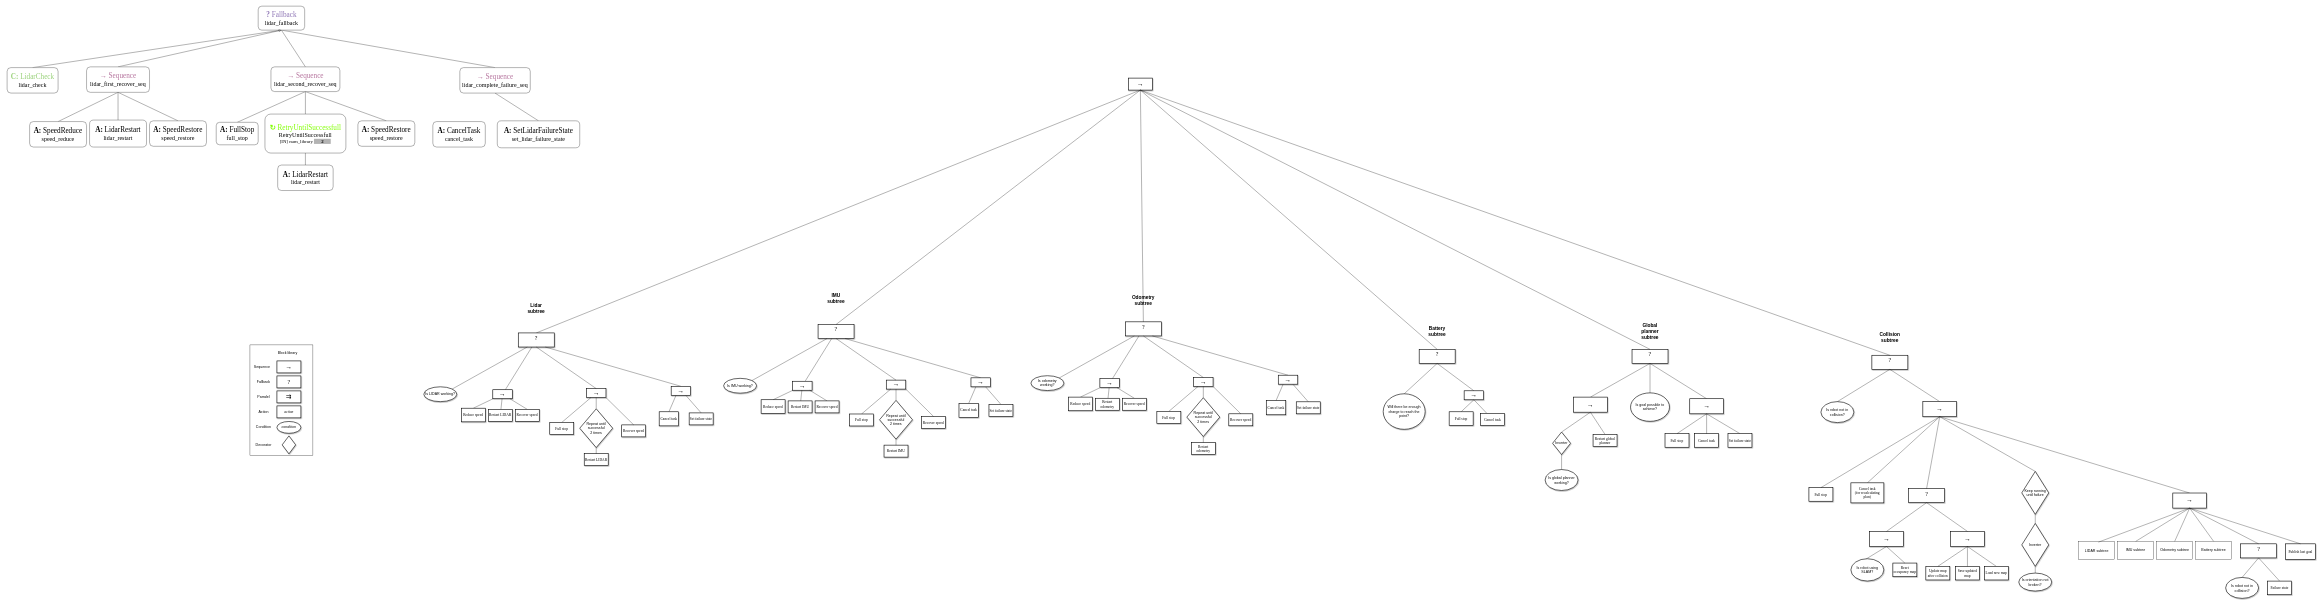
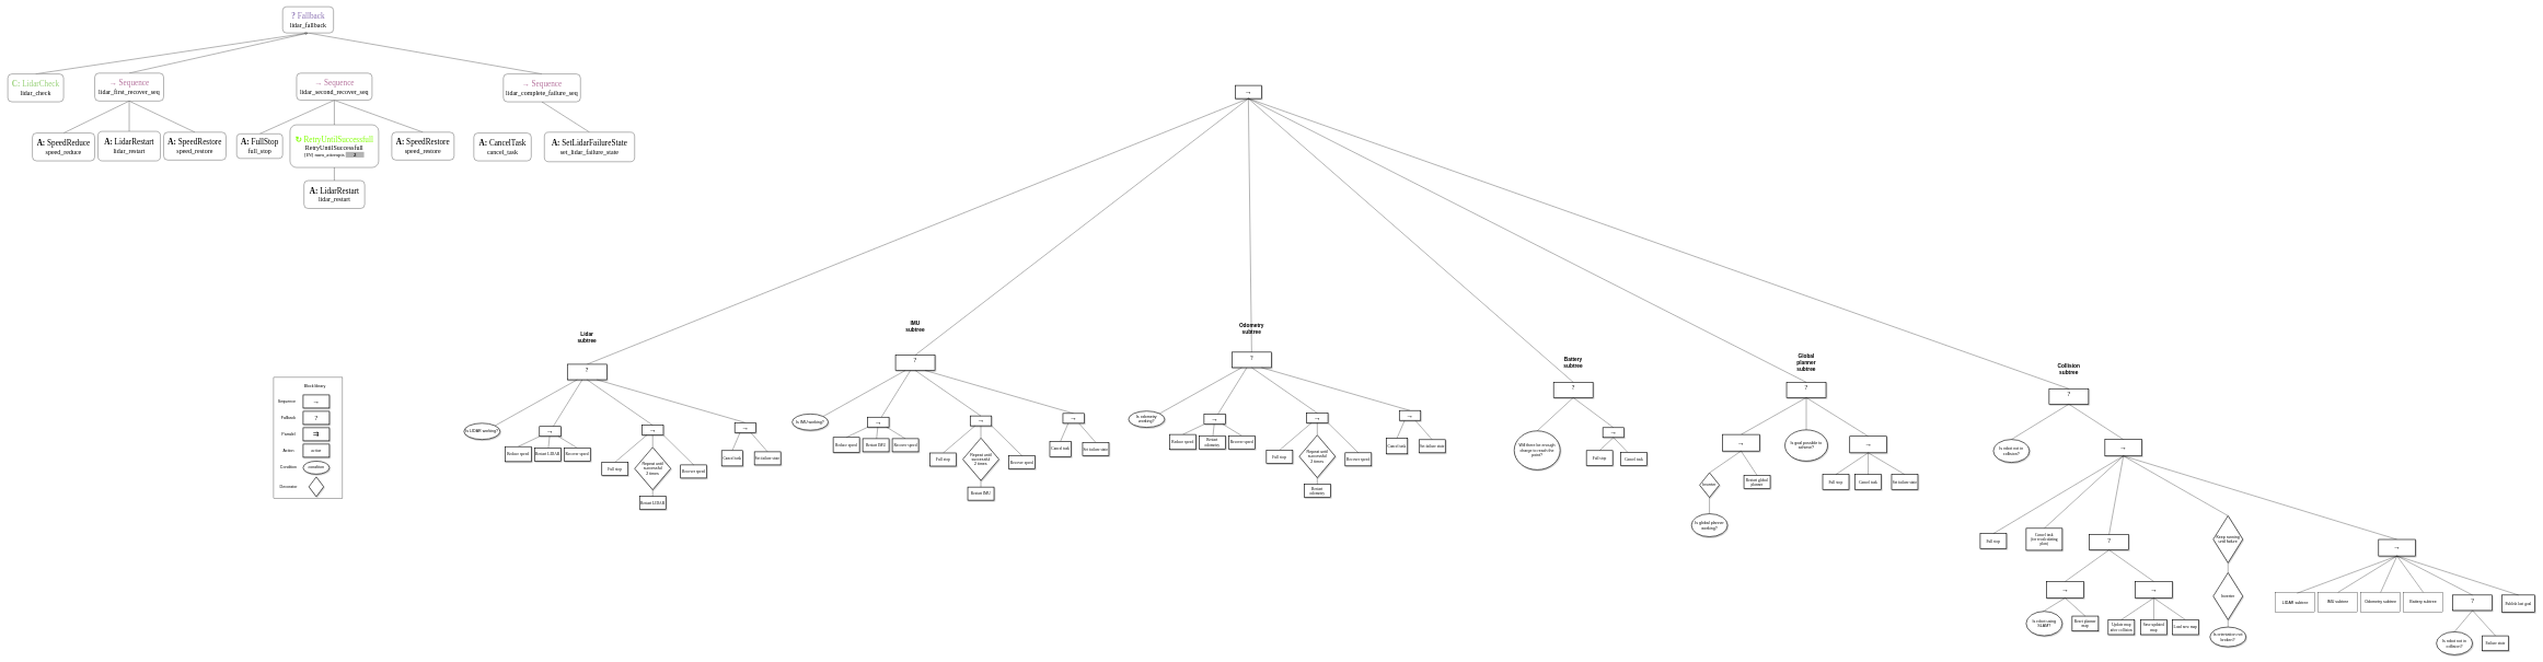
- <mxCell id="197" style="rounded=0;orthogonalLoop=1;jettySize=auto;html=1;exitX=0.5;exitY=1;exitDx=0;exitDy=0;entryX=0.5;entryY=0;entryDx=0;entryDy=0;endArrow=none;endFill=0;curved=0;flowAnimation=0;" edge="1" parent="1" source="200" target="209"><mxGeometry relative="1" as="geometry" /></mxCell>
- <mxCell id="218" value="&lt;font style=&quot;font-size: 24px;&quot; color=&quot;#80ff00&quot;&gt;&lt;font style=&quot;font-size: 24px;&quot;&gt;&lt;font style=&quot;font-size: 24px;&quot;&gt;&lt;font style=&quot;font-size: 24px;&quot; face=&quot;Verdana&quot;&gt;&lt;b style=&quot;&quot;&gt;↻&lt;/b&gt;&lt;/font&gt;&lt;font style=&quot;font-size: 24px;&quot; face=&quot;Georgia&quot;&gt;&lt;b&gt;&amp;nbsp;&lt;/b&gt;&lt;/font&gt;&lt;/font&gt;&lt;/font&gt;&lt;font face=&quot;Georgia&quot; style=&quot;font-size: 24px;&quot;&gt;RetryUntilSuccessfull&lt;/font&gt;&lt;/font&gt;&lt;div style=&quot;&quot;&gt;&lt;span style=&quot;font-family: NC9FJVuSPFydV3I2bUTl; background-color: initial;&quot;&gt;&lt;font style=&quot;font-size: 20px;&quot;&gt;RetryUntilSuccessfull&lt;/font&gt;&lt;/span&gt;&lt;/div&gt;&lt;div style=&quot;font-size: 16px;&quot;&gt;&lt;span style=&quot;font-family: NC9FJVuSPFydV3I2bUTl; background-color: initial;&quot;&gt;[IN] num_library&amp;nbsp;&lt;/span&gt;&lt;span style=&quot;font-family: NC9FJVuSPFydV3I2bUTl; background-color: rgb(179, 179, 179);&quot;&gt;&amp;nbsp; &amp;nbsp; &amp;nbsp; &lt;b&gt;2&lt;/b&gt;&amp;nbsp; &amp;nbsp; &amp;nbsp;&amp;nbsp;&lt;/span&gt;&lt;/div&gt;" style="rounded=1;whiteSpace=wrap;html=1;align=center;" vertex="1" parent="1"><mxGeometry x="880" y="380" width="270" height="130" as="geometry" /></mxCell>
+ <mxCell id="218" value="&lt;font style=&quot;font-size: 24px;&quot; color=&quot;#80ff00&quot;&gt;&lt;font style=&quot;font-size: 24px;&quot;&gt;&lt;font style=&quot;font-size: 24px;&quot;&gt;&lt;font style=&quot;font-size: 24px;&quot; face=&quot;Verdana&quot;&gt;&lt;b style=&quot;&quot;&gt;↻&lt;/b&gt;&lt;/font&gt;&lt;font style=&quot;font-size: 24px;&quot; face=&quot;Georgia&quot;&gt;&lt;b&gt;&amp;nbsp;&lt;/b&gt;&lt;/font&gt;&lt;/font&gt;&lt;/font&gt;&lt;font face=&quot;Georgia&quot; style=&quot;font-size: 24px;&quot;&gt;RetryUntilSuccessfull&lt;/font&gt;&lt;/font&gt;&lt;div style=&quot;&quot;&gt;&lt;span style=&quot;font-family: NC9FJVuSPFydV3I2bUTl; background-color: initial;&quot;&gt;&lt;font style=&quot;font-size: 20px;&quot;&gt;RetryUntilSuccessfull&lt;/font&gt;&lt;/span&gt;&lt;/div&gt;&lt;div style=&quot;font-size: 16px;&quot;&gt;&lt;span style=&quot;font-family: NC9FJVuSPFydV3I2bUTl; background-color: initial;&quot;&gt;[IN] num_attempts&amp;nbsp;&lt;/span&gt;&lt;span style=&quot;font-family: NC9FJVuSPFydV3I2bUTl; background-color: rgb(179, 179, 179);&quot;&gt;&amp;nbsp; &amp;nbsp; &amp;nbsp; &lt;b&gt;2&lt;/b&gt;&amp;nbsp; &amp;nbsp; &amp;nbsp;&amp;nbsp;&lt;/span&gt;&lt;/div&gt;" style="rounded=1;whiteSpace=wrap;html=1;align=center;" vertex="1" parent="1"><mxGeometry x="880" y="380" width="270" height="130" as="geometry" /></mxCell>
- <mxCell id="156" value="Reset occupancy map" style="whiteSpace=wrap;html=1;rounded=0;shadow=1;labelBackgroundColor=none;strokeWidth=2;fontFamily=Verdana;fontSize=12;align=center;" vertex="1" parent="1"><mxGeometry x="6310" y="1877.61" width="80" height="45.5" as="geometry" /></mxCell>
+ <mxCell id="156" value="Reset planner map" style="whiteSpace=wrap;html=1;rounded=0;shadow=1;labelBackgroundColor=none;strokeWidth=2;fontFamily=Verdana;fontSize=12;align=center;" vertex="1" parent="1"><mxGeometry x="6310" y="1877.61" width="80" height="45.5" as="geometry" /></mxCell>
